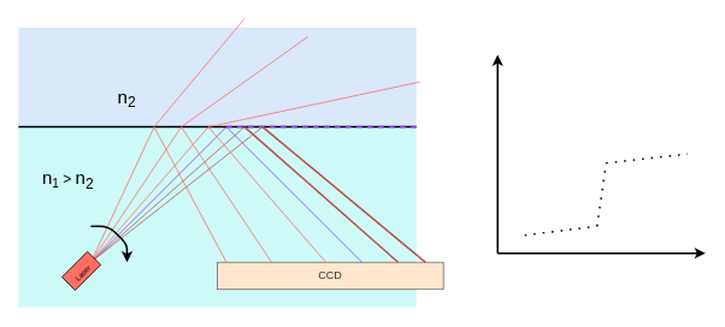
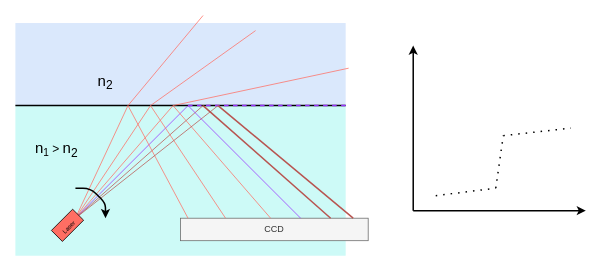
- <mxCell id="5" value="CCD" style="rounded=0;whiteSpace=wrap;html=1;fillColor=#ffe6cc;fontColor=#333333;strokeColor=#666666;" parent="1" vertex="1"><mxGeometry x="240" y="290" width="250" height="30" as="geometry" /></mxCell>
+ <mxCell id="5" value="CCD" style="rounded=0;whiteSpace=wrap;html=1;fillColor=#f5f5f5;fontColor=#333333;strokeColor=#666666;" parent="1" vertex="1"><mxGeometry x="240" y="290" width="250" height="30" as="geometry" /></mxCell>
